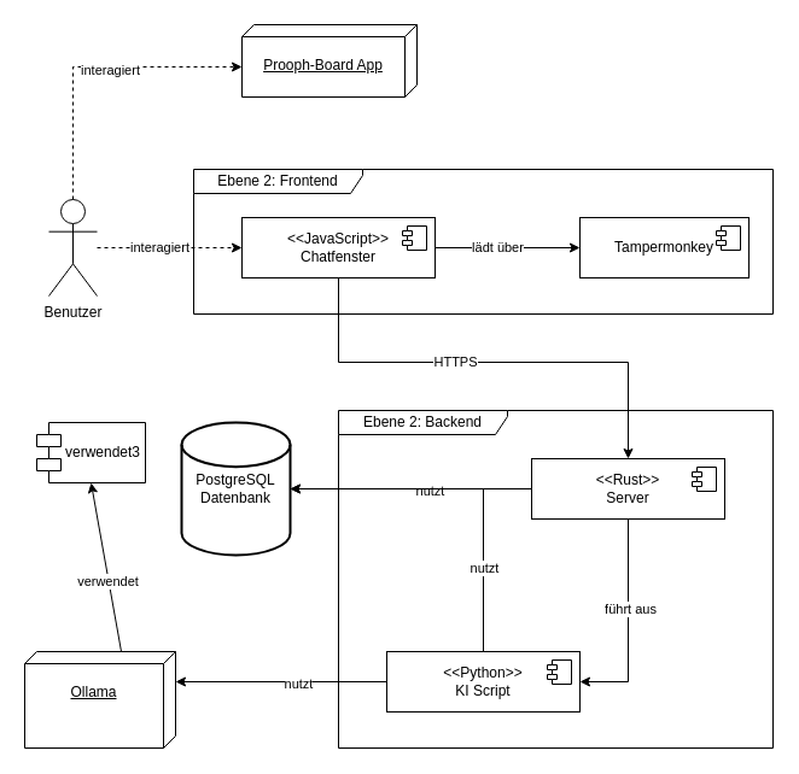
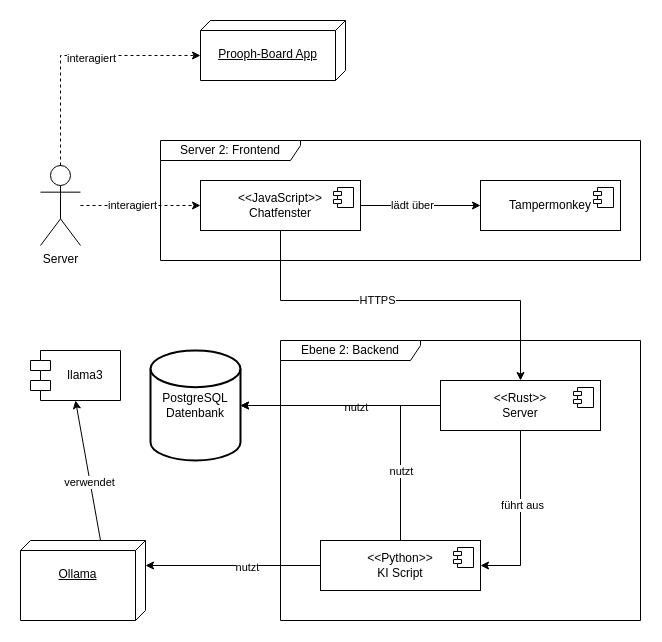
- <mxCell id="2" value="Ebene 2: Frontend" style="shape=umlFrame;whiteSpace=wrap;html=1;pointerEvents=0;width=140;height=20;" parent="1" vertex="1"><mxGeometry x="160" y="140" width="480" height="120" as="geometry" /></mxCell>
+ <mxCell id="2" value="Server 2: Frontend" style="shape=umlFrame;whiteSpace=wrap;html=1;pointerEvents=0;width=140;height=20;" parent="1" vertex="1"><mxGeometry x="160" y="140" width="480" height="120" as="geometry" /></mxCell>
- <mxCell id="14" value="Benutzer" style="shape=umlActor;verticalLabelPosition=bottom;verticalAlign=top;html=1;outlineConnect=0;" parent="1" vertex="1"><mxGeometry x="40" y="165" width="40" height="80" as="geometry" /></mxCell>
+ <mxCell id="14" value="Server" style="shape=umlActor;verticalLabelPosition=bottom;verticalAlign=top;html=1;outlineConnect=0;" parent="1" vertex="1"><mxGeometry x="40" y="165" width="40" height="80" as="geometry" /></mxCell>
- <mxCell id="28" value="verwendet3" style="shape=module;align=left;spacingLeft=20;align=center;verticalAlign=middle;whiteSpace=wrap;html=1;" parent="1" vertex="1"><mxGeometry x="30" y="350" width="90" height="50" as="geometry" /></mxCell>
+ <mxCell id="28" value="llama3" style="shape=module;align=left;spacingLeft=20;align=center;verticalAlign=middle;whiteSpace=wrap;html=1;" parent="1" vertex="1"><mxGeometry x="30" y="350" width="90" height="50" as="geometry" /></mxCell>
